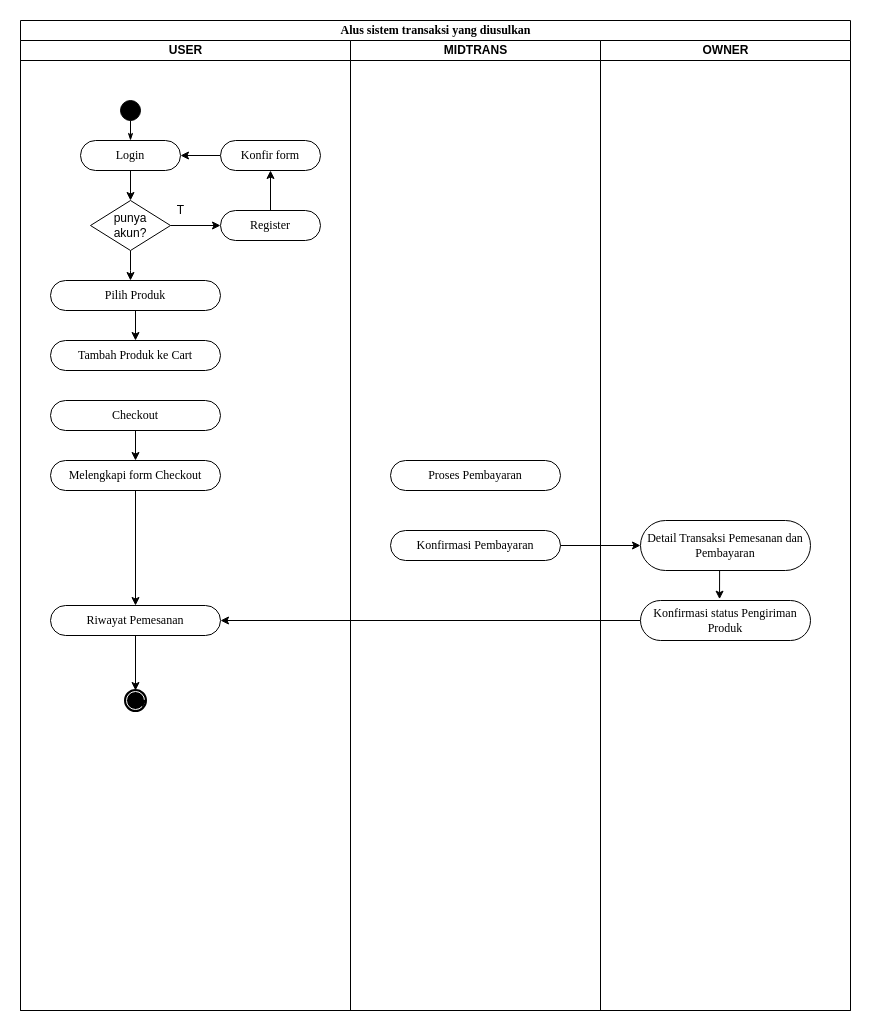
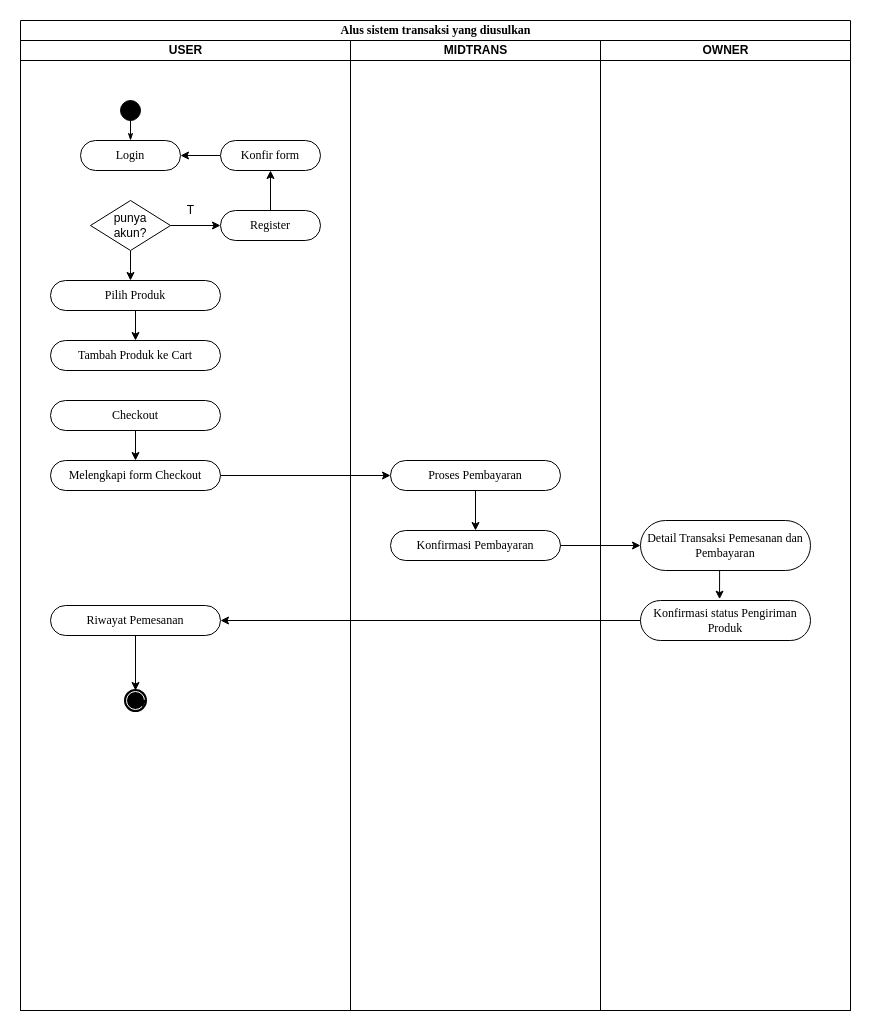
- <mxCell id="4" style="edgeStyle=orthogonalEdgeStyle;rounded=0;orthogonalLoop=1;jettySize=auto;html=1;entryX=0.5;entryY=0;entryDx=0;entryDy=0;" edge="1" parent="3" source="5" target="9"><mxGeometry relative="1" as="geometry" /></mxCell>
- <mxCell id="15" value="T" style="text;html=1;align=center;verticalAlign=middle;resizable=0;points=[];autosize=1;strokeColor=none;" vertex="1" parent="3"><mxGeometry x="150" y="160" width="20" height="20" as="geometry" /></mxCell>
+ <mxCell id="15" value="T" style="text;html=1;align=center;verticalAlign=middle;resizable=0;points=[];autosize=1;strokeColor=none;" vertex="1" parent="3"><mxGeometry x="160" y="160" width="20" height="20" as="geometry" /></mxCell>
+ <mxCell id="25" style="edgeStyle=orthogonalEdgeStyle;rounded=0;orthogonalLoop=1;jettySize=auto;html=1;entryX=0.5;entryY=0;entryDx=0;entryDy=0;" edge="1" parent="24" source="26" target="27"><mxGeometry relative="1" as="geometry" /></mxCell>
- <mxCell id="28" style="edgeStyle=orthogonalEdgeStyle;rounded=0;orthogonalLoop=1;jettySize=auto;html=1;" edge="1" parent="2" source="16" target="18"><mxGeometry relative="1" as="geometry" /></mxCell>
+ <mxCell id="28" style="edgeStyle=orthogonalEdgeStyle;rounded=0;orthogonalLoop=1;jettySize=auto;html=1;entryX=0;entryY=0.5;entryDx=0;entryDy=0;" edge="1" parent="2" source="16" target="26"><mxGeometry relative="1" as="geometry" /></mxCell>
